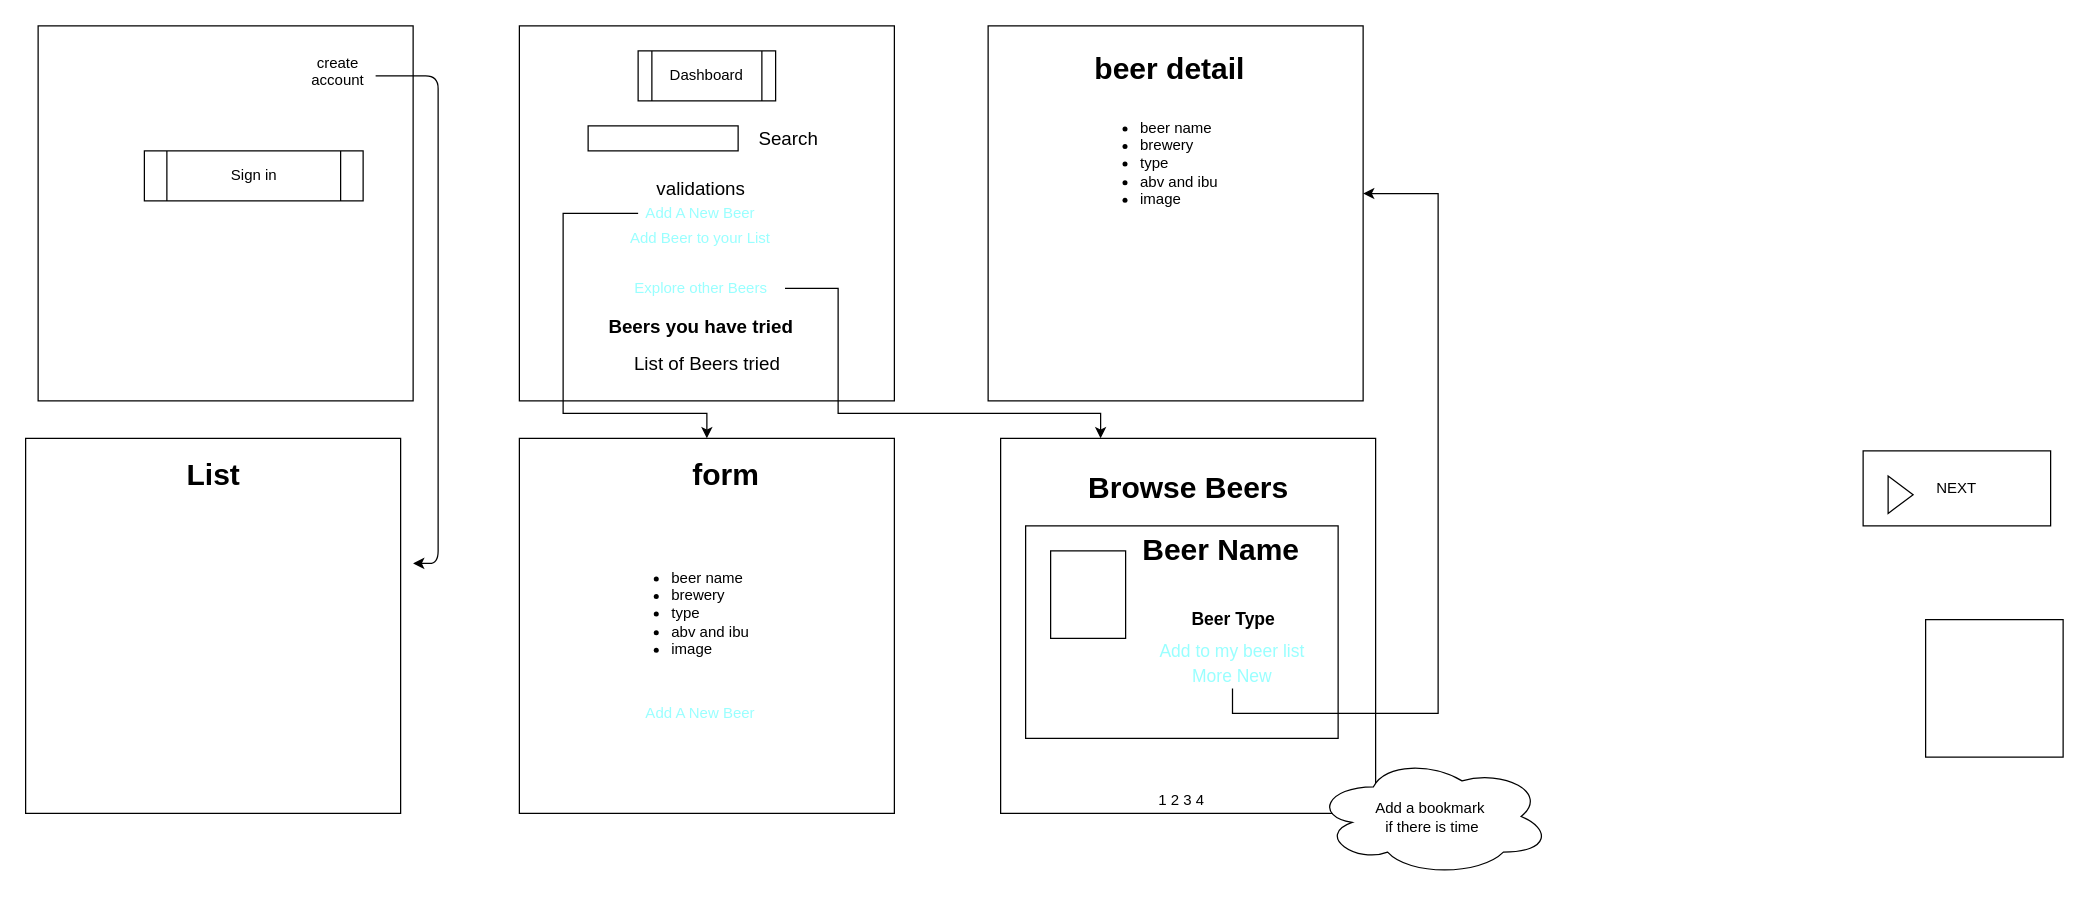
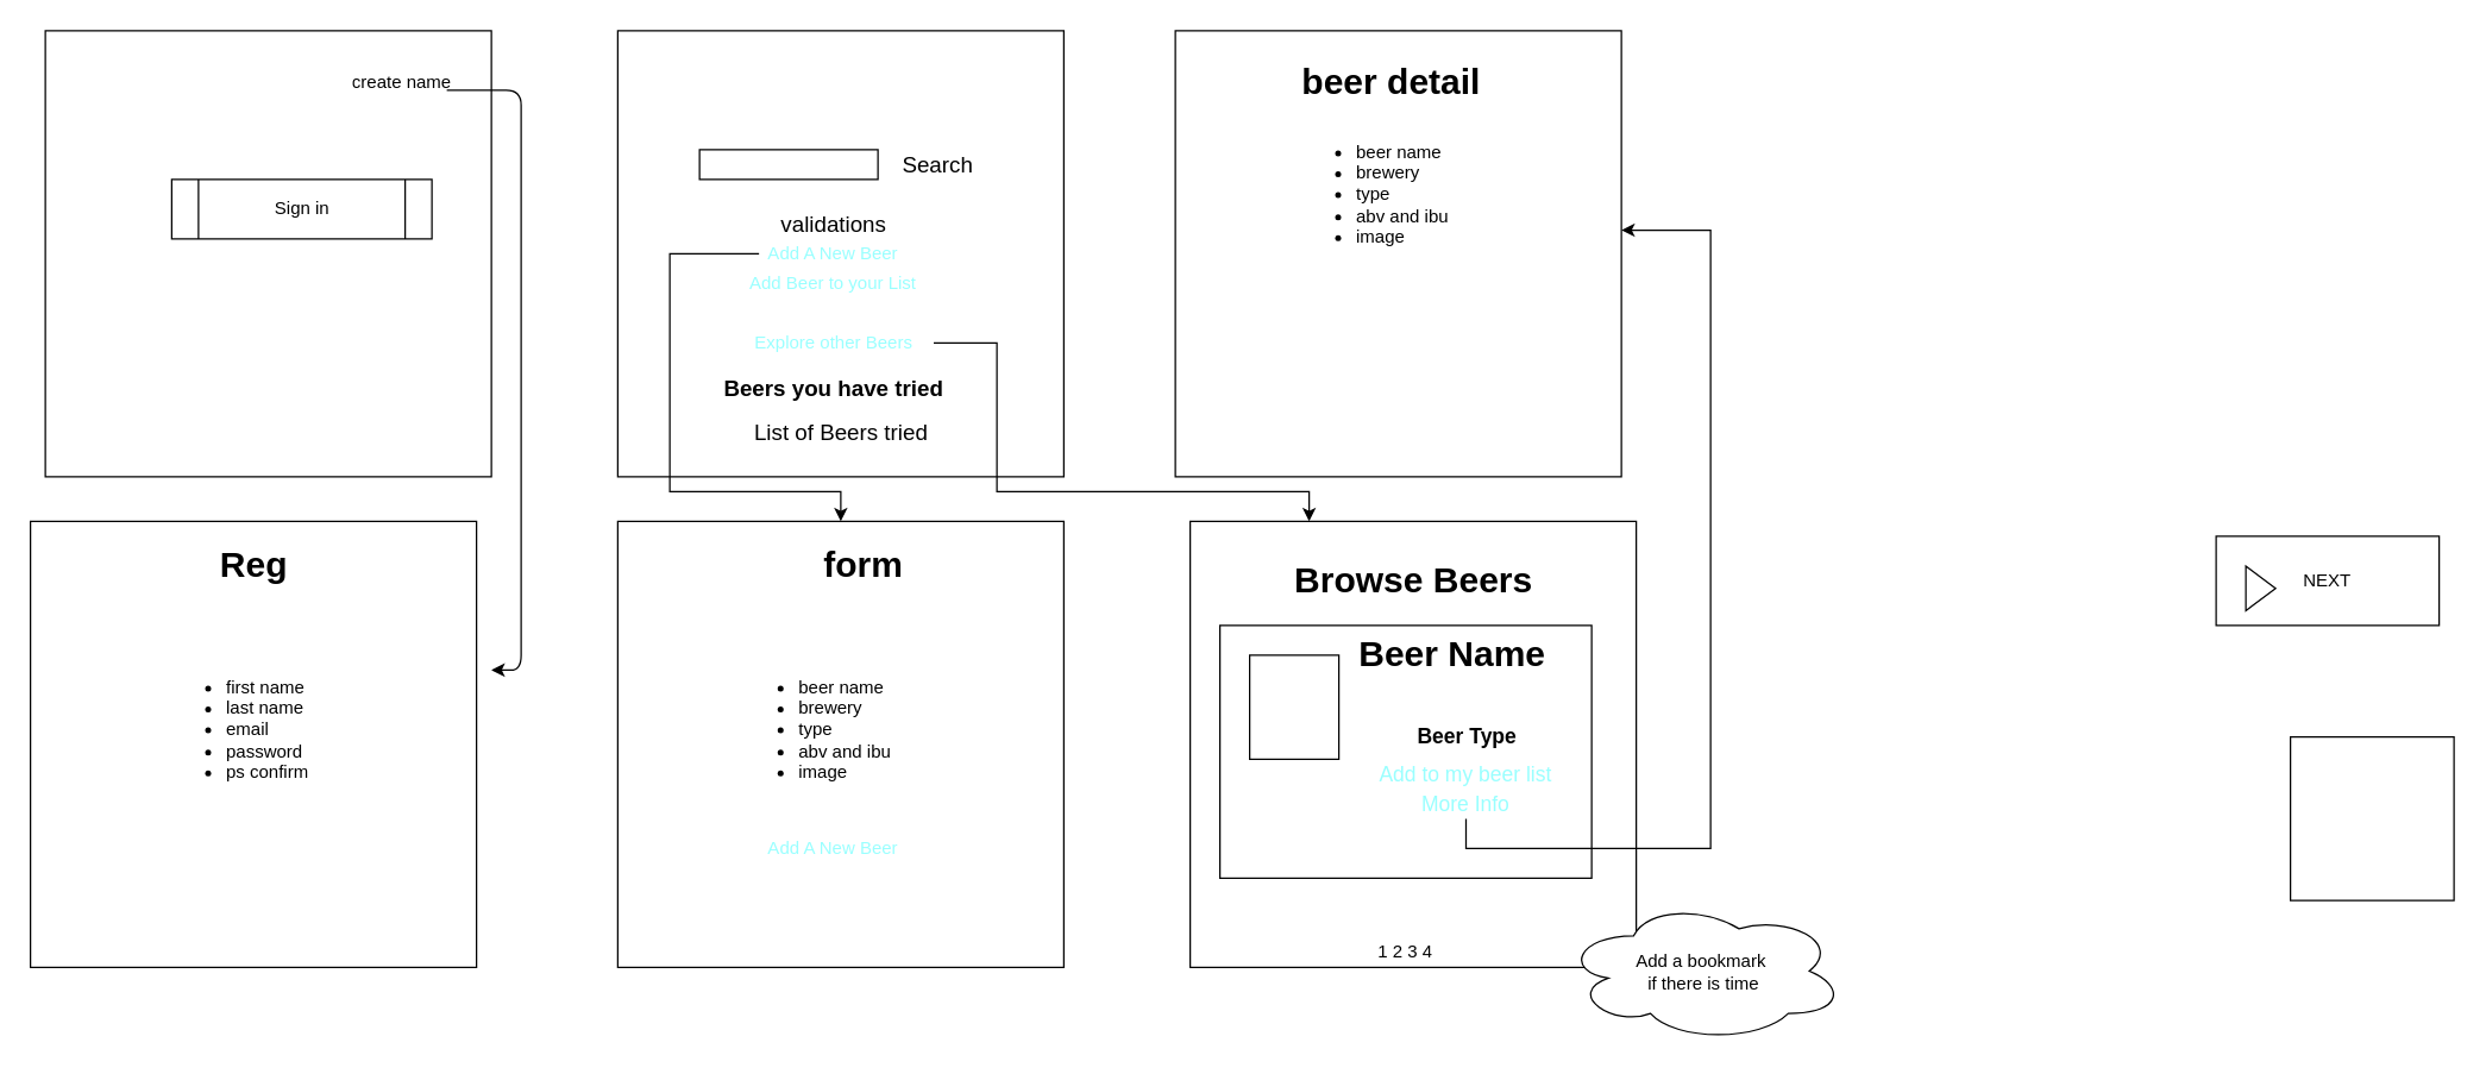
- <mxCell id="11" value="create account" style="text;html=1;strokeColor=none;fillColor=none;align=center;verticalAlign=middle;whiteSpace=wrap;overflow=hidden;" vertex="1" parent="1"><mxGeometry x="230" y="40" width="80" height="30" as="geometry" /></mxCell>
+ <mxCell id="11" value="create name" style="text;html=1;strokeColor=none;fillColor=none;align=center;verticalAlign=middle;whiteSpace=wrap;overflow=hidden;" vertex="1" parent="1"><mxGeometry x="230" y="40" width="80" height="30" as="geometry" /></mxCell>
- <mxCell id="10" value="Dashboard" style="shape=process;whiteSpace=wrap;html=1;backgroundOutline=1;" vertex="1" parent="1"><mxGeometry x="510" y="40" width="110" height="40" as="geometry" /></mxCell>
- <mxCell id="13" value="List" style="text;strokeColor=none;fillColor=none;html=1;fontSize=24;fontStyle=1;verticalAlign=middle;align=center;" vertex="1" parent="1"><mxGeometry x="120" y="360" width="100" height="40" as="geometry" /></mxCell>
+ <mxCell id="13" value="Reg" style="text;strokeColor=none;fillColor=none;html=1;fontSize=24;fontStyle=1;verticalAlign=middle;align=center;" vertex="1" parent="1"><mxGeometry x="120" y="360" width="100" height="40" as="geometry" /></mxCell>
+ <mxCell id="12" value="&lt;ul&gt;&lt;li&gt;first name&lt;/li&gt;&lt;li&gt;last name&lt;/li&gt;&lt;li&gt;email&amp;nbsp;&lt;/li&gt;&lt;li&gt;password&lt;/li&gt;&lt;li&gt;ps confirm&lt;/li&gt;&lt;/ul&gt;" style="text;strokeColor=none;fillColor=none;html=1;whiteSpace=wrap;verticalAlign=middle;overflow=hidden;" vertex="1" parent="1"><mxGeometry x="110" y="410" width="140" height="160" as="geometry" /></mxCell>
- <mxCell id="39" value="More New" style="text;html=1;strokeColor=none;fillColor=none;align=center;verticalAlign=middle;whiteSpace=wrap;rounded=0;fontSize=14;fontColor=#99FFFF;" vertex="1" parent="1"><mxGeometry x="920" y="530" width="131" height="20" as="geometry" /></mxCell>
+ <mxCell id="39" value="More Info" style="text;html=1;strokeColor=none;fillColor=none;align=center;verticalAlign=middle;whiteSpace=wrap;rounded=0;fontSize=14;fontColor=#99FFFF;" vertex="1" parent="1"><mxGeometry x="920" y="530" width="131" height="20" as="geometry" /></mxCell>
